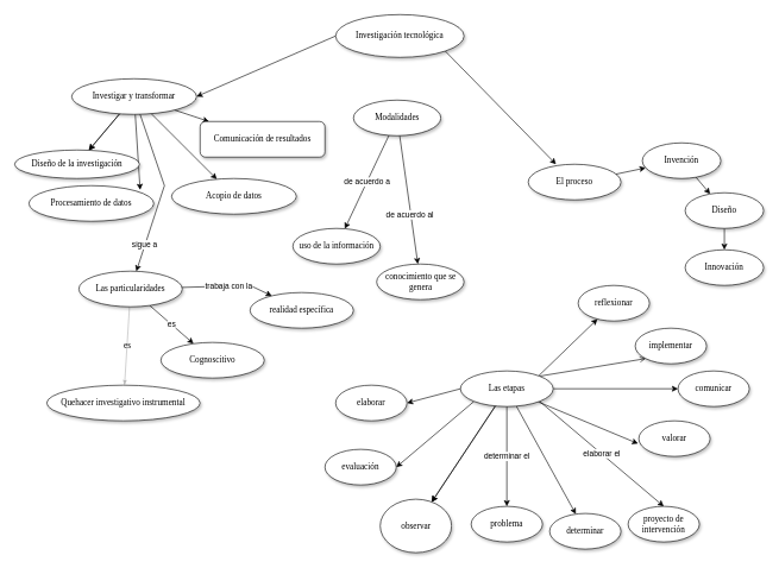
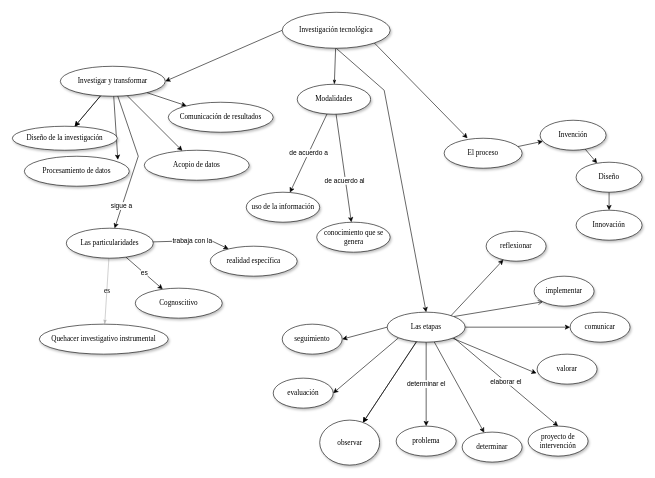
+ <mxCell id="2" style="edgeStyle=none;rounded=1;html=1;labelBackgroundColor=none;startArrow=none;startFill=0;startSize=5;endArrow=classicThin;endFill=1;endSize=5;jettySize=auto;orthogonalLoop=1;strokeColor=#000000;strokeWidth=1;fontFamily=Verdana;fontSize=12" parent="1" source="6" target="10" edge="1"><mxGeometry relative="1" as="geometry" /></mxCell>
- <mxCell id="29" value="Comunicación de resultados" style="whiteSpace=wrap;html=1;shadow=1;comic=0;labelBackgroundColor=none;strokeWidth=1;fontFamily=Verdana;fontSize=12;align=center;rounded=1;" vertex="1" parent="1"><mxGeometry x="280" y="170" width="175" height="50" as="geometry" /></mxCell>
+ <mxCell id="29" value="Comunicación de resultados" style="ellipse;whiteSpace=wrap;html=1;rounded=0;shadow=1;comic=0;labelBackgroundColor=none;strokeWidth=1;fontFamily=Verdana;fontSize=12;align=center;" vertex="1" parent="1"><mxGeometry x="280" y="170" width="175" height="50" as="geometry" /></mxCell>
+ <mxCell id="3" style="edgeStyle=none;rounded=0;orthogonalLoop=1;jettySize=auto;html=1;exitX=0.5;exitY=1;exitDx=0;exitDy=0;entryX=0.5;entryY=0;entryDx=0;entryDy=0;" edge="1" parent="1" source="6" target="50"><mxGeometry relative="1" as="geometry"><Array as="points"><mxPoint x="640" y="150" /></Array></mxGeometry></mxCell>
- <mxCell id="54" value="reflexionar" style="ellipse;whiteSpace=wrap;html=1;rounded=0;shadow=1;comic=0;labelBackgroundColor=none;strokeWidth=1;fontFamily=Verdana;fontSize=12;align=center;" vertex="1" parent="1"><mxGeometry x="810" y="400" width="100" height="50" as="geometry" /></mxCell>
+ <mxCell id="54" value="reflexionar" style="ellipse;whiteSpace=wrap;html=1;rounded=0;shadow=1;comic=0;labelBackgroundColor=none;strokeWidth=1;fontFamily=Verdana;fontSize=12;align=center;" vertex="1" parent="1"><mxGeometry x="810" y="385" width="100" height="50" as="geometry" /></mxCell>
- <mxCell id="59" value="elaborar" style="ellipse;whiteSpace=wrap;html=1;rounded=0;shadow=1;comic=0;labelBackgroundColor=none;strokeWidth=1;fontFamily=Verdana;fontSize=12;align=center;" vertex="1" parent="1"><mxGeometry x="470" y="540" width="100" height="50" as="geometry" /></mxCell>
+ <mxCell id="59" value="seguimiento" style="ellipse;whiteSpace=wrap;html=1;rounded=0;shadow=1;comic=0;labelBackgroundColor=none;strokeWidth=1;fontFamily=Verdana;fontSize=12;align=center;" vertex="1" parent="1"><mxGeometry x="470" y="540" width="100" height="50" as="geometry" /></mxCell>
